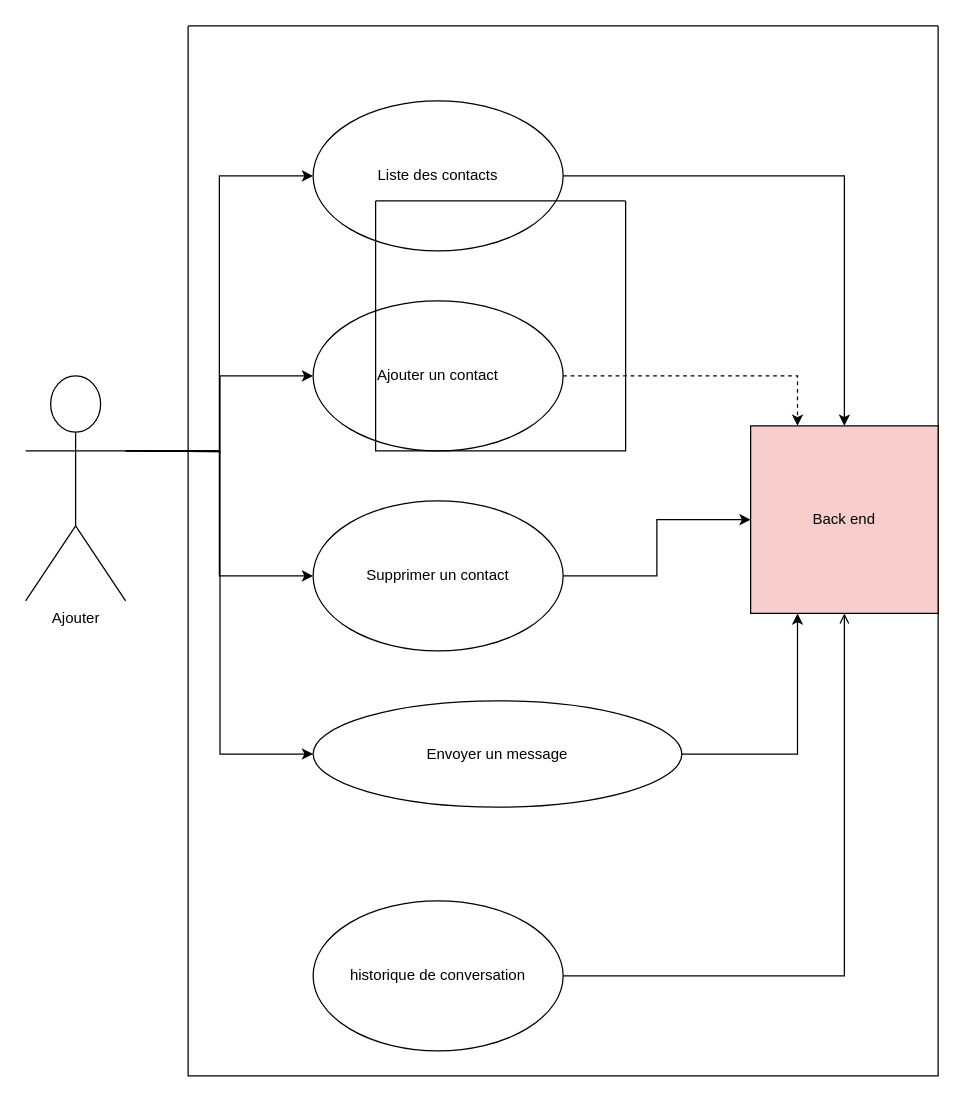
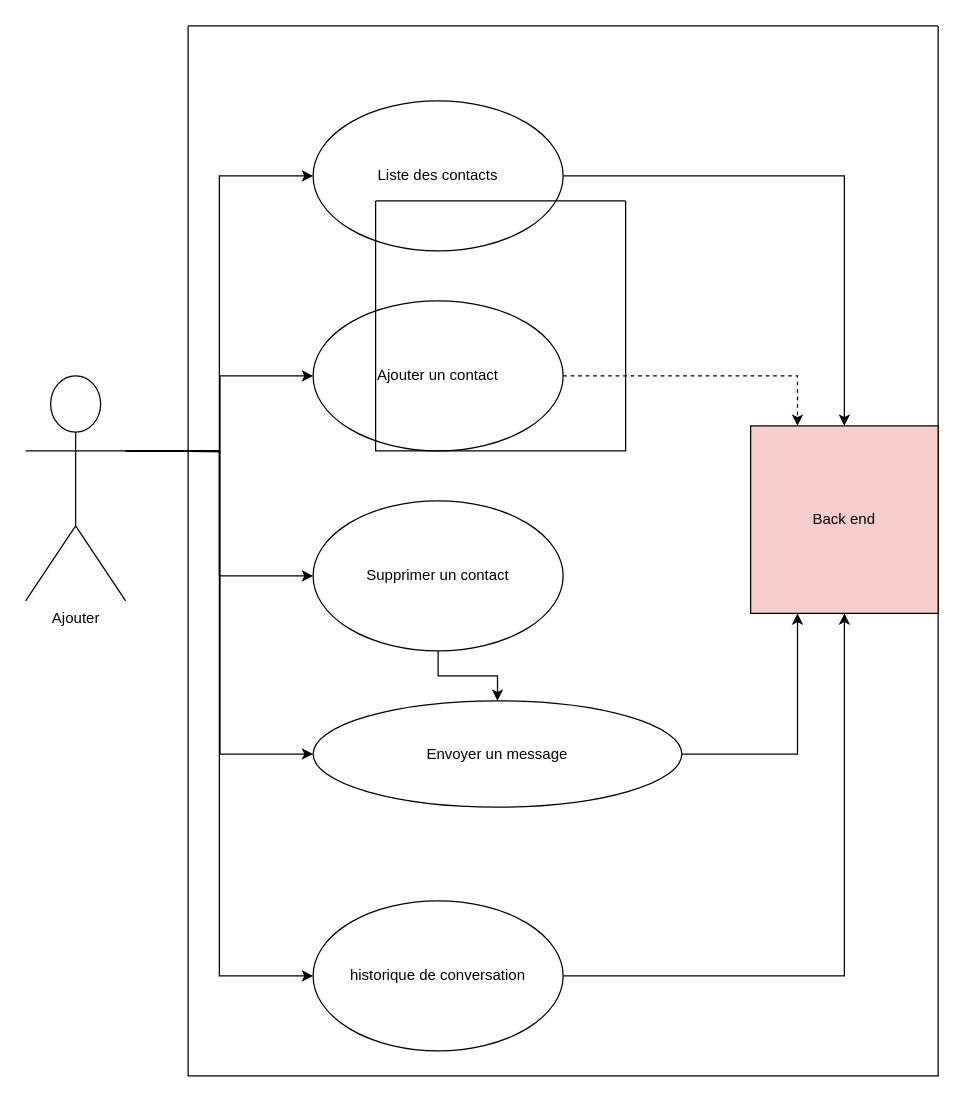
- <mxCell id="13" style="edgeStyle=orthogonalEdgeStyle;rounded=0;orthogonalLoop=1;jettySize=auto;html=1;entryX=0;entryY=0.5;entryDx=0;entryDy=0;" edge="1" parent="8" source="14" target="19"><mxGeometry relative="1" as="geometry" /></mxCell>
+ <mxCell id="13" style="edgeStyle=orthogonalEdgeStyle;rounded=0;orthogonalLoop=1;jettySize=auto;html=1;" edge="1" parent="8" source="14" target="16"><mxGeometry relative="1" as="geometry" /></mxCell>
- <mxCell id="17" style="edgeStyle=orthogonalEdgeStyle;rounded=0;orthogonalLoop=1;jettySize=auto;html=1;entryX=0.5;entryY=1;entryDx=0;entryDy=0;endArrow=open;" edge="1" parent="8" source="18" target="19"><mxGeometry relative="1" as="geometry" /></mxCell>
+ <mxCell id="17" style="edgeStyle=orthogonalEdgeStyle;rounded=0;orthogonalLoop=1;jettySize=auto;html=1;entryX=0.5;entryY=1;entryDx=0;entryDy=0;" edge="1" parent="8" source="18" target="19"><mxGeometry relative="1" as="geometry" /></mxCell>
+ <mxCell id="6" style="edgeStyle=orthogonalEdgeStyle;rounded=0;orthogonalLoop=1;jettySize=auto;html=1;entryX=0;entryY=0.5;entryDx=0;entryDy=0;exitX=1;exitY=0.333;exitDx=0;exitDy=0;exitPerimeter=0;" edge="1" parent="1" source="7" target="18"><mxGeometry relative="1" as="geometry" /></mxCell>
